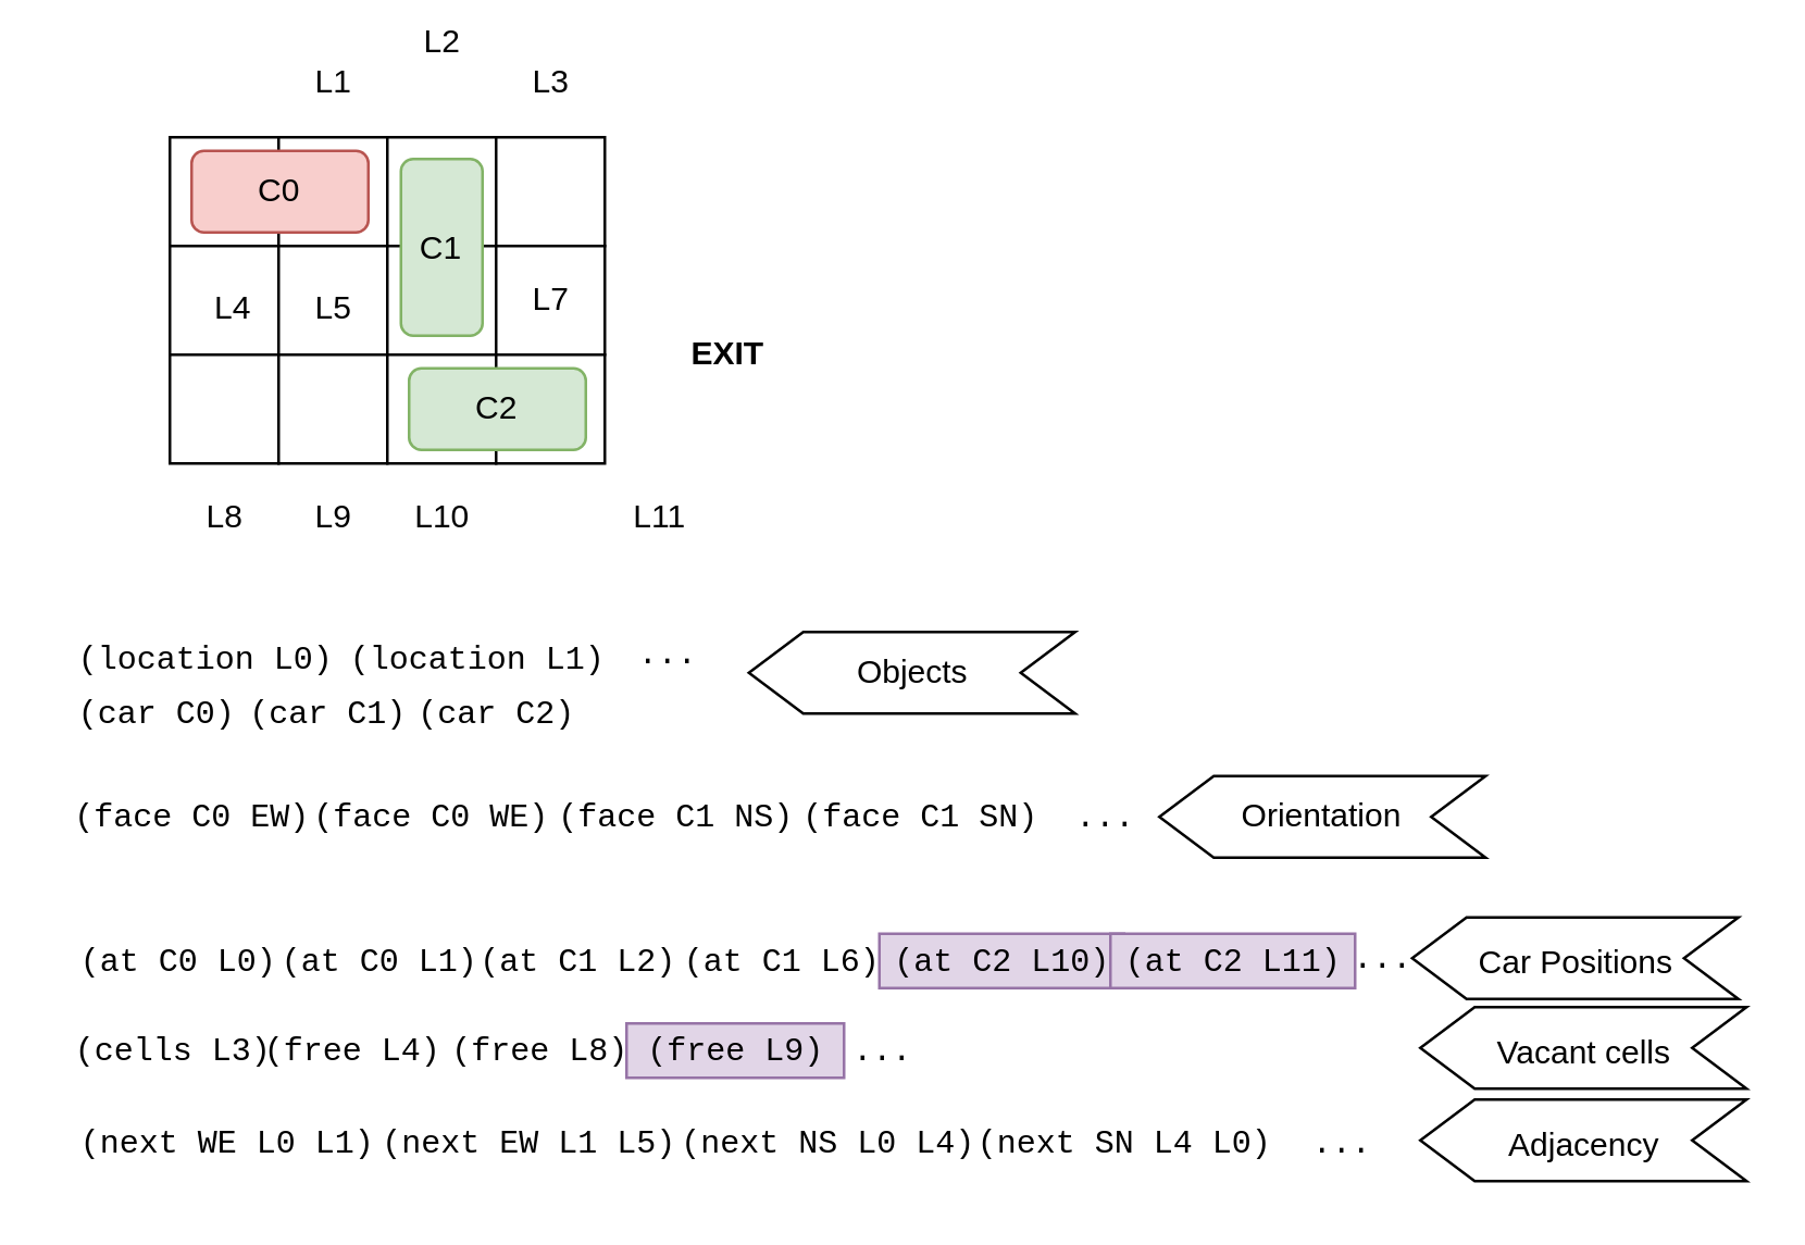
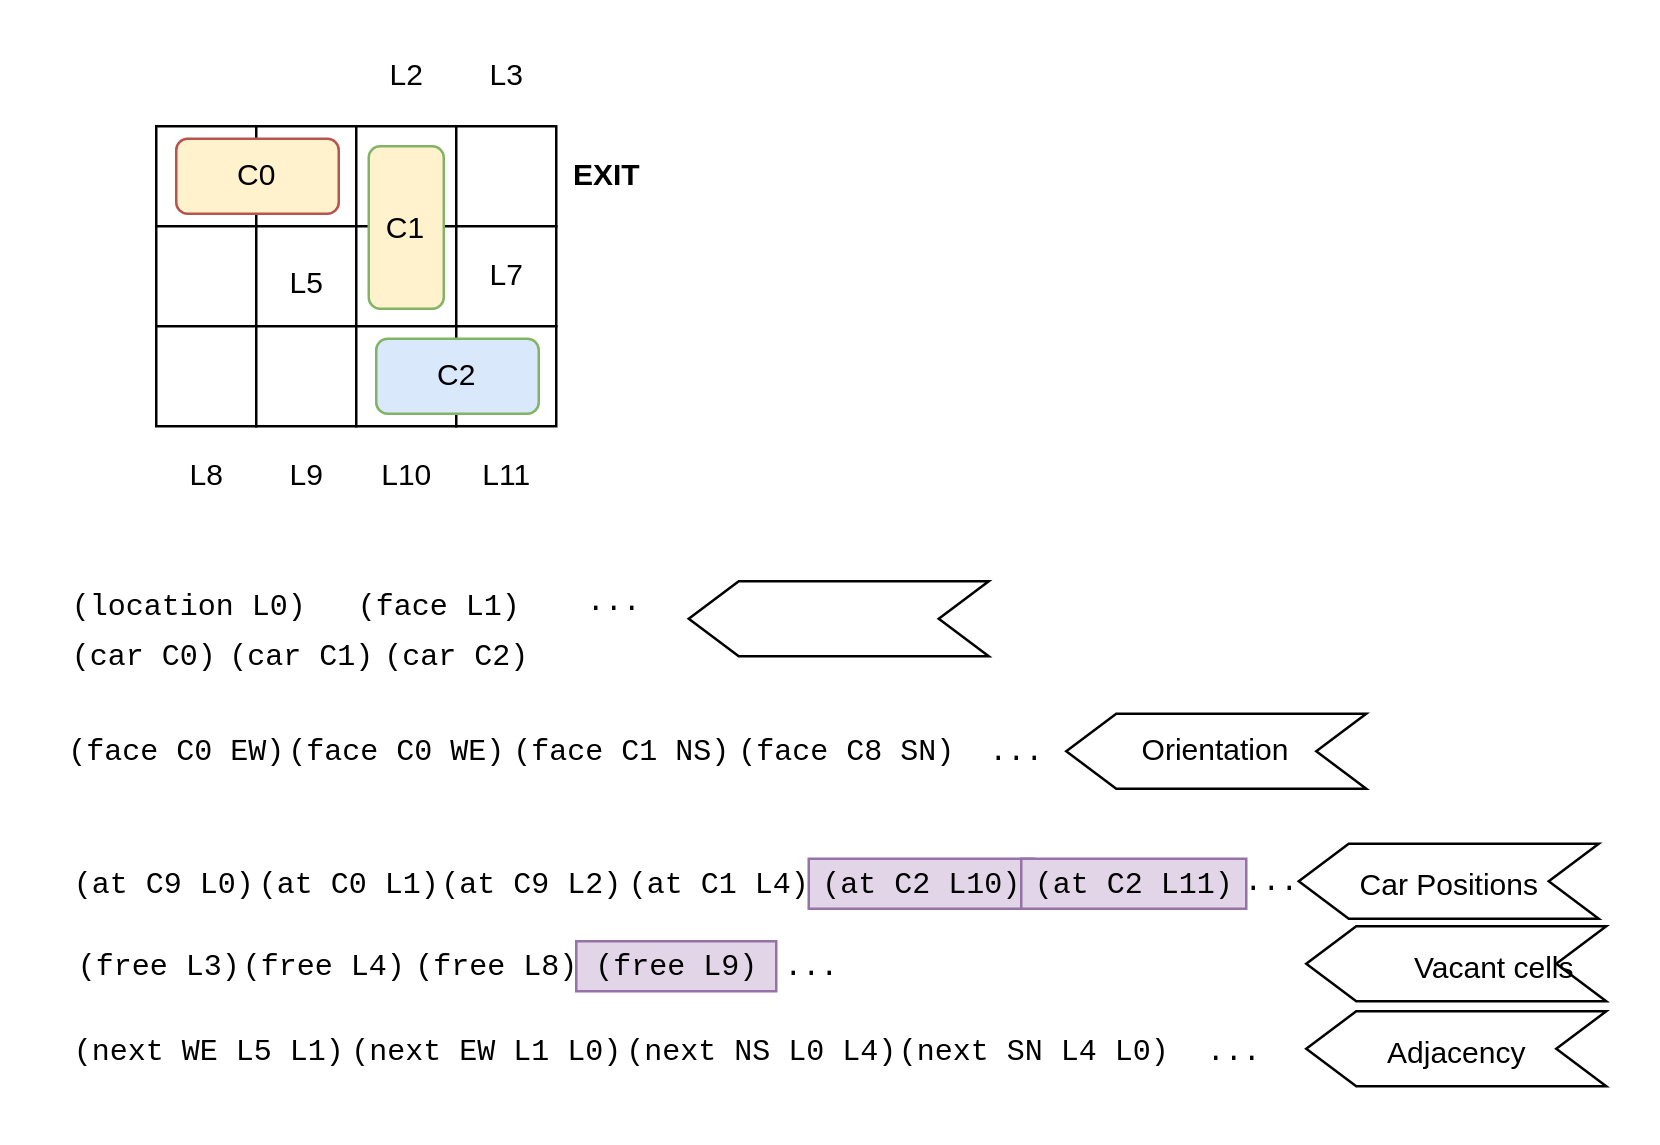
- <mxCell id="19" value="L2" style="text;html=1;align=center;verticalAlign=middle;resizable=0;points=[];autosize=1;" vertex="1" parent="1"><mxGeometry x="147" y="5" width="30" height="20" as="geometry" /></mxCell>
+ <mxCell id="19" value="L2" style="text;html=1;align=center;verticalAlign=middle;resizable=0;points=[];autosize=1;" vertex="1" parent="1"><mxGeometry x="147" y="20" width="30" height="20" as="geometry" /></mxCell>
- <mxCell id="18" value="L1" style="text;html=1;align=center;verticalAlign=middle;resizable=0;points=[];autosize=1;" vertex="1" parent="1"><mxGeometry x="107" y="20" width="30" height="20" as="geometry" /></mxCell>
- <mxCell id="14" value="C0" style="rounded=1;whiteSpace=wrap;html=1;fillColor=#f8cecc;strokeColor=#b85450;" vertex="1" parent="1"><mxGeometry x="70" y="55" width="65" height="30" as="geometry" /></mxCell>
+ <mxCell id="14" value="C0" style="rounded=1;whiteSpace=wrap;html=1;fillColor=#fff2cc;strokeColor=#b85450;" vertex="1" parent="1"><mxGeometry x="70" y="55" width="65" height="30" as="geometry" /></mxCell>
- <mxCell id="15" value="C1" style="rounded=1;whiteSpace=wrap;html=1;fillColor=#d5e8d4;strokeColor=#82b366;" vertex="1" parent="1"><mxGeometry x="147" y="58" width="30" height="65" as="geometry" /></mxCell>
+ <mxCell id="15" value="C1" style="rounded=1;whiteSpace=wrap;html=1;fillColor=#fff2cc;strokeColor=#82b366;" vertex="1" parent="1"><mxGeometry x="147" y="58" width="30" height="65" as="geometry" /></mxCell>
- <mxCell id="21" value="L4" style="text;html=1;align=center;verticalAlign=middle;resizable=0;points=[];autosize=1;" vertex="1" parent="1"><mxGeometry x="70" y="103" width="30" height="20" as="geometry" /></mxCell>
- <mxCell id="16" value="EXIT" style="text;html=1;align=center;verticalAlign=middle;resizable=0;points=[];autosize=1;fontStyle=1" vertex="1" parent="1"><mxGeometry x="247" y="120" width="40" height="20" as="geometry" /></mxCell>
+ <mxCell id="16" value="EXIT" style="text;html=1;align=center;verticalAlign=middle;resizable=0;points=[];autosize=1;fontStyle=1" vertex="1" parent="1"><mxGeometry x="222" y="60" width="40" height="20" as="geometry" /></mxCell>
- <mxCell id="17" value="C2" style="rounded=1;whiteSpace=wrap;html=1;fillColor=#d5e8d4;strokeColor=#82b366;" vertex="1" parent="1"><mxGeometry x="150" y="135" width="65" height="30" as="geometry" /></mxCell>
+ <mxCell id="17" value="C2" style="rounded=1;whiteSpace=wrap;html=1;fillColor=#dae8fc;strokeColor=#82b366;" vertex="1" parent="1"><mxGeometry x="150" y="135" width="65" height="30" as="geometry" /></mxCell>
- <mxCell id="26" value="L11" style="text;html=1;align=center;verticalAlign=middle;resizable=0;points=[];autosize=1;" vertex="1" parent="1"><mxGeometry x="222" y="180" width="40" height="20" as="geometry" /></mxCell>
+ <mxCell id="26" value="L11" style="text;html=1;align=center;verticalAlign=middle;resizable=0;points=[];autosize=1;" vertex="1" parent="1"><mxGeometry x="182" y="180" width="40" height="20" as="geometry" /></mxCell>
- <mxCell id="29" value="&lt;font face=&quot;Courier New&quot;&gt;(location L1)&lt;br&gt;&lt;/font&gt;" style="text;html=1;align=center;verticalAlign=middle;resizable=0;points=[];autosize=1;" vertex="1" parent="1"><mxGeometry x="120" y="232" width="110" height="20" as="geometry" /></mxCell>
+ <mxCell id="29" value="&lt;font face=&quot;Courier New&quot;&gt;(face L1)&lt;br&gt;&lt;/font&gt;" style="text;html=1;align=center;verticalAlign=middle;resizable=0;points=[];autosize=1;" vertex="1" parent="1"><mxGeometry x="120" y="232" width="110" height="20" as="geometry" /></mxCell>
- <mxCell id="40" value="Objects" style="text;html=1;align=center;verticalAlign=middle;resizable=0;points=[];autosize=1;" vertex="1" parent="1"><mxGeometry x="305" y="237" width="60" height="20" as="geometry" /></mxCell>
- <mxCell id="45" value="&lt;font face=&quot;Courier New&quot;&gt;(face C1 SN)&lt;br&gt;&lt;/font&gt;" style="text;html=1;align=center;verticalAlign=middle;resizable=0;points=[];autosize=1;" vertex="1" parent="1"><mxGeometry x="288" y="290" width="100" height="20" as="geometry" /></mxCell>
+ <mxCell id="45" value="&lt;font face=&quot;Courier New&quot;&gt;(face C8 SN)&lt;br&gt;&lt;/font&gt;" style="text;html=1;align=center;verticalAlign=middle;resizable=0;points=[];autosize=1;" vertex="1" parent="1"><mxGeometry x="288" y="290" width="100" height="20" as="geometry" /></mxCell>
- <mxCell id="34" value="&lt;font face=&quot;Courier New&quot;&gt;(at C0 L0)&lt;br&gt;&lt;/font&gt;" style="text;html=1;align=center;verticalAlign=middle;resizable=0;points=[];autosize=1;" vertex="1" parent="1"><mxGeometry x="20" y="343" width="90" height="20" as="geometry" /></mxCell>
+ <mxCell id="34" value="&lt;font face=&quot;Courier New&quot;&gt;(at C9 L0)&lt;br&gt;&lt;/font&gt;" style="text;html=1;align=center;verticalAlign=middle;resizable=0;points=[];autosize=1;" vertex="1" parent="1"><mxGeometry x="20" y="343" width="90" height="20" as="geometry" /></mxCell>
- <mxCell id="36" value="&lt;font face=&quot;Courier New&quot;&gt;(at C1 L2)&lt;br&gt;&lt;/font&gt;" style="text;html=1;align=center;verticalAlign=middle;resizable=0;points=[];autosize=1;" vertex="1" parent="1"><mxGeometry x="167" y="343" width="90" height="20" as="geometry" /></mxCell>
+ <mxCell id="36" value="&lt;font face=&quot;Courier New&quot;&gt;(at C9 L2)&lt;br&gt;&lt;/font&gt;" style="text;html=1;align=center;verticalAlign=middle;resizable=0;points=[];autosize=1;" vertex="1" parent="1"><mxGeometry x="167" y="343" width="90" height="20" as="geometry" /></mxCell>
- <mxCell id="37" value="&lt;font face=&quot;Courier New&quot;&gt;(at C1 L6)&lt;br&gt;&lt;/font&gt;" style="text;html=1;align=center;verticalAlign=middle;resizable=0;points=[];autosize=1;" vertex="1" parent="1"><mxGeometry x="242" y="343" width="90" height="20" as="geometry" /></mxCell>
+ <mxCell id="37" value="&lt;font face=&quot;Courier New&quot;&gt;(at C1 L4)&lt;br&gt;&lt;/font&gt;" style="text;html=1;align=center;verticalAlign=middle;resizable=0;points=[];autosize=1;" vertex="1" parent="1"><mxGeometry x="242" y="343" width="90" height="20" as="geometry" /></mxCell>
- <mxCell id="63" value="&lt;font face=&quot;Courier New&quot;&gt;(cells L3)&lt;br&gt;&lt;/font&gt;" style="text;html=1;align=center;verticalAlign=middle;resizable=0;points=[];autosize=1;" vertex="1" parent="1"><mxGeometry x="23" y="376" width="80" height="20" as="geometry" /></mxCell>
+ <mxCell id="63" value="&lt;font face=&quot;Courier New&quot;&gt;(free L3)&lt;br&gt;&lt;/font&gt;" style="text;html=1;align=center;verticalAlign=middle;resizable=0;points=[];autosize=1;" vertex="1" parent="1"><mxGeometry x="23" y="376" width="80" height="20" as="geometry" /></mxCell>
- <mxCell id="59" value="Vacant cells" style="text;html=1;align=center;verticalAlign=middle;resizable=0;points=[];autosize=1;" vertex="1" parent="57"><mxGeometry x="20" y="7" width="80" height="20" as="geometry" /></mxCell>
+ <mxCell id="59" value="Vacant cells" style="text;html=1;align=center;verticalAlign=middle;resizable=0;points=[];autosize=1;" vertex="1" parent="57"><mxGeometry x="35" y="7" width="80" height="20" as="geometry" /></mxCell>
- <mxCell id="41" value="&lt;font face=&quot;Courier New&quot;&gt;(next WE L0 L1)&lt;br&gt;&lt;/font&gt;" style="text;html=1;align=center;verticalAlign=middle;resizable=0;points=[];autosize=1;" vertex="1" parent="1"><mxGeometry x="23" y="410" width="120" height="20" as="geometry" /></mxCell>
+ <mxCell id="41" value="&lt;font face=&quot;Courier New&quot;&gt;(next WE L5 L1)&lt;br&gt;&lt;/font&gt;" style="text;html=1;align=center;verticalAlign=middle;resizable=0;points=[];autosize=1;" vertex="1" parent="1"><mxGeometry x="23" y="410" width="120" height="20" as="geometry" /></mxCell>
- <mxCell id="48" value="&lt;font face=&quot;Courier New&quot;&gt;(next EW L1 L5)&lt;br&gt;&lt;/font&gt;" style="text;html=1;align=center;verticalAlign=middle;resizable=0;points=[];autosize=1;" vertex="1" parent="1"><mxGeometry x="134" y="410" width="120" height="20" as="geometry" /></mxCell>
+ <mxCell id="48" value="&lt;font face=&quot;Courier New&quot;&gt;(next EW L1 L0)&lt;br&gt;&lt;/font&gt;" style="text;html=1;align=center;verticalAlign=middle;resizable=0;points=[];autosize=1;" vertex="1" parent="1"><mxGeometry x="134" y="410" width="120" height="20" as="geometry" /></mxCell>
